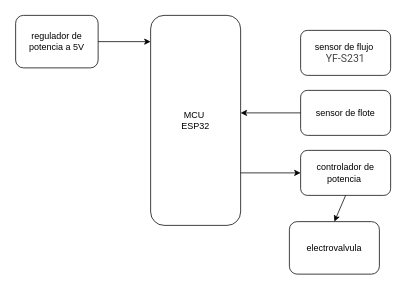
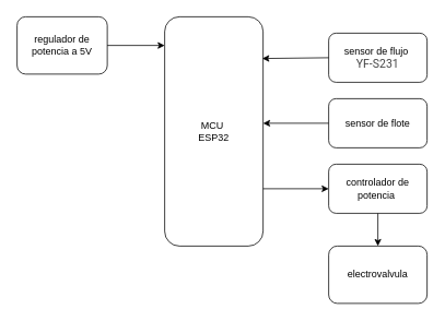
+ <mxCell id="6" value="" style="endArrow=classic;html=1;rounded=0;exitX=0;exitY=0.5;exitDx=0;exitDy=0;entryX=0.992;entryY=0.182;entryDx=0;entryDy=0;entryPerimeter=0;" edge="1" parent="1" source="5" target="2"><mxGeometry width="50" height="50" relative="1" as="geometry"><mxPoint x="240" y="300" as="sourcePoint" /><mxPoint x="330" y="70" as="targetPoint" /></mxGeometry></mxCell>
- <mxCell id="9" value="electrovalvula" style="rounded=1;whiteSpace=wrap;html=1;" vertex="1" parent="1"><mxGeometry x="385" y="295" width="120" height="70" as="geometry" /></mxCell>
+ <mxCell id="9" value="electrovalvula" style="rounded=1;whiteSpace=wrap;html=1;" vertex="1" parent="1"><mxGeometry x="400" y="300" width="120" height="70" as="geometry" /></mxCell>
